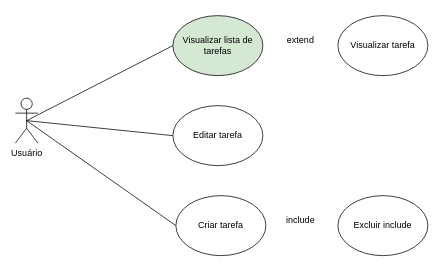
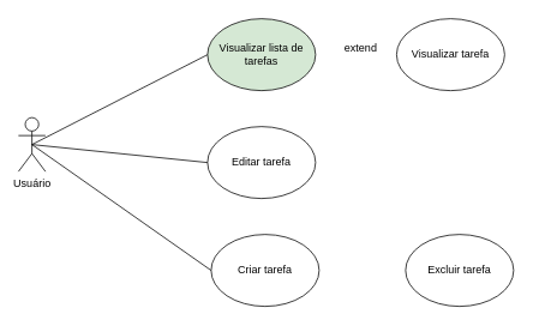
- <mxCell id="9" value="Visualizar tarefa" style="ellipse;whiteSpace=wrap;html=1;" vertex="1" parent="1"><mxGeometry x="450" y="20" width="120" height="80" as="geometry" /></mxCell>
+ <mxCell id="9" value="Visualizar tarefa" style="ellipse;whiteSpace=wrap;html=1;" vertex="1" parent="1"><mxGeometry x="440" y="20" width="120" height="80" as="geometry" /></mxCell>
- <mxCell id="12" value="include" style="text;html=1;align=center;verticalAlign=middle;resizable=0;points=[];autosize=1;strokeColor=none;fillColor=none;" vertex="1" parent="1"><mxGeometry x="370" y="278" width="60" height="30" as="geometry" /></mxCell>
- <mxCell id="10" value="Excluir include" style="ellipse;whiteSpace=wrap;html=1;" vertex="1" parent="1"><mxGeometry x="450" y="260" width="120" height="80" as="geometry" /></mxCell>
+ <mxCell id="10" value="Excluir tarefa" style="ellipse;whiteSpace=wrap;html=1;" vertex="1" parent="1"><mxGeometry x="450" y="260" width="120" height="80" as="geometry" /></mxCell>
